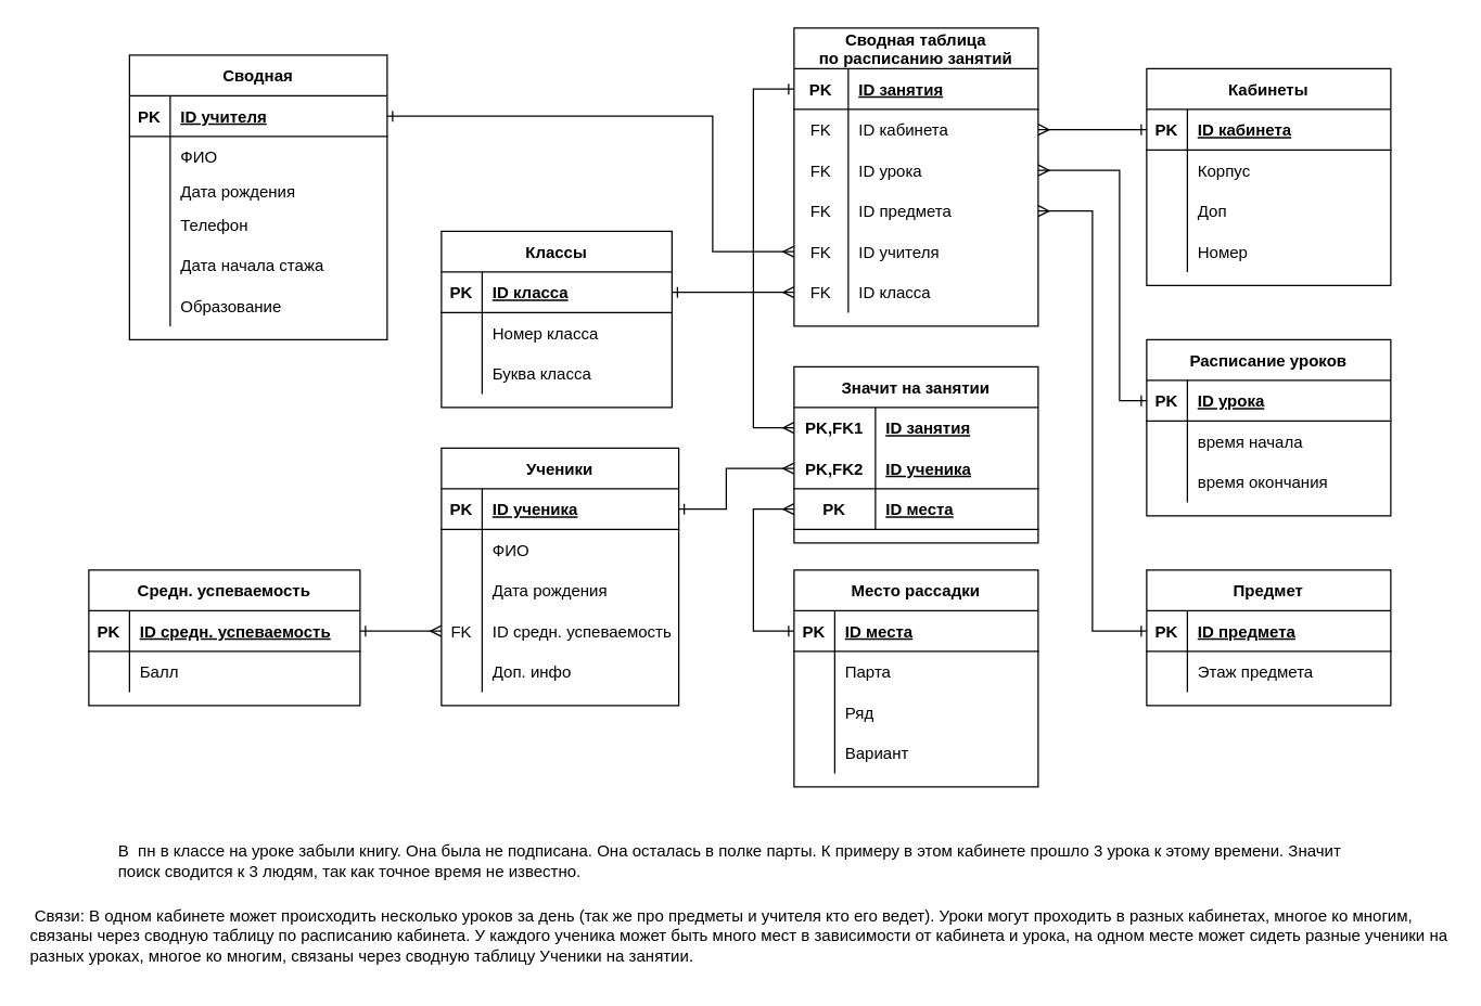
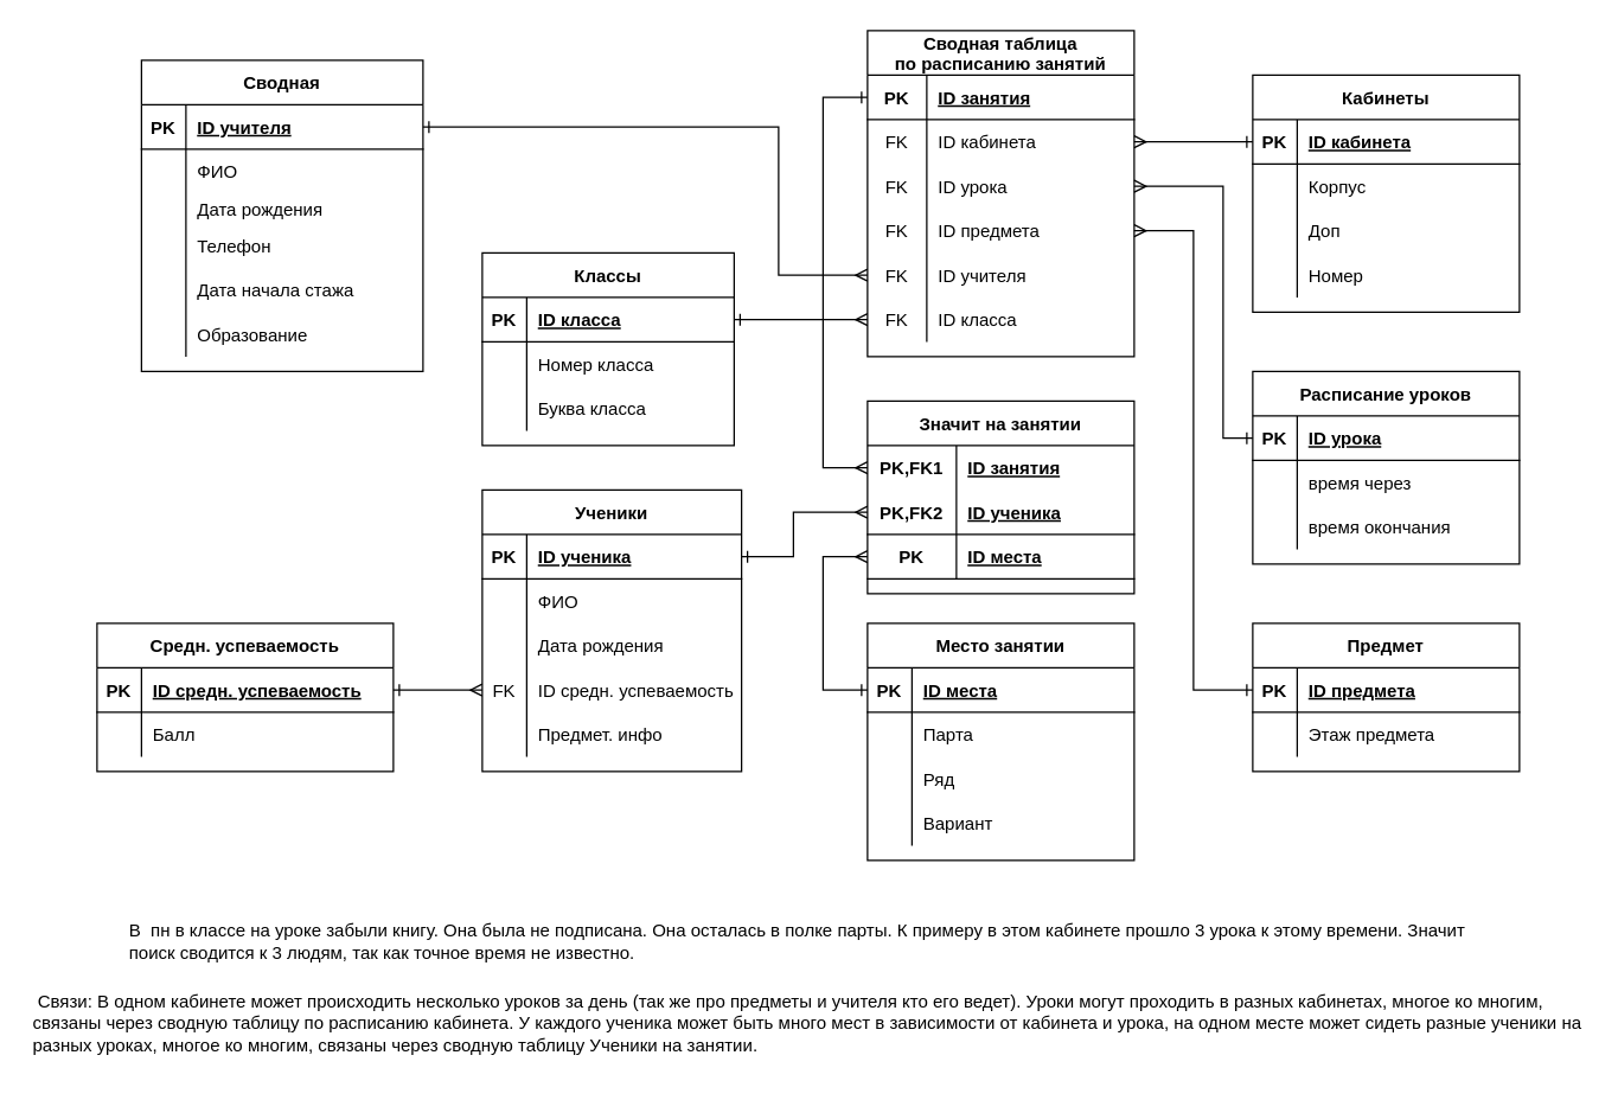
- <mxCell id="50" value="время начала" style="shape=partialRectangle;connectable=0;fillColor=none;top=0;left=0;bottom=0;right=0;align=left;spacingLeft=6;overflow=hidden;" parent="48" vertex="1"><mxGeometry x="30" width="150" height="30" as="geometry"><mxRectangle width="150" height="30" as="alternateBounds" /></mxGeometry></mxCell>
+ <mxCell id="50" value="время через" style="shape=partialRectangle;connectable=0;fillColor=none;top=0;left=0;bottom=0;right=0;align=left;spacingLeft=6;overflow=hidden;" parent="48" vertex="1"><mxGeometry x="30" width="150" height="30" as="geometry"><mxRectangle width="150" height="30" as="alternateBounds" /></mxGeometry></mxCell>
- <mxCell id="31" value="Место рассадки" style="shape=table;startSize=30;container=1;collapsible=1;childLayout=tableLayout;fixedRows=1;rowLines=0;fontStyle=1;align=center;resizeLast=1;" parent="1" vertex="1"><mxGeometry x="585" y="420" width="180" height="160" as="geometry" /></mxCell>
+ <mxCell id="31" value="Место занятии" style="shape=table;startSize=30;container=1;collapsible=1;childLayout=tableLayout;fixedRows=1;rowLines=0;fontStyle=1;align=center;resizeLast=1;" parent="1" vertex="1"><mxGeometry x="585" y="420" width="180" height="160" as="geometry" /></mxCell>
- <mxCell id="17" value="Доп. инфо" style="shape=partialRectangle;connectable=0;fillColor=none;top=0;left=0;bottom=0;right=0;align=left;spacingLeft=6;overflow=hidden;" vertex="1" parent="15"><mxGeometry x="30" width="145" height="30" as="geometry"><mxRectangle width="145" height="30" as="alternateBounds" /></mxGeometry></mxCell>
+ <mxCell id="17" value="Предмет. инфо" style="shape=partialRectangle;connectable=0;fillColor=none;top=0;left=0;bottom=0;right=0;align=left;spacingLeft=6;overflow=hidden;" vertex="1" parent="15"><mxGeometry x="30" width="145" height="30" as="geometry"><mxRectangle width="145" height="30" as="alternateBounds" /></mxGeometry></mxCell>
